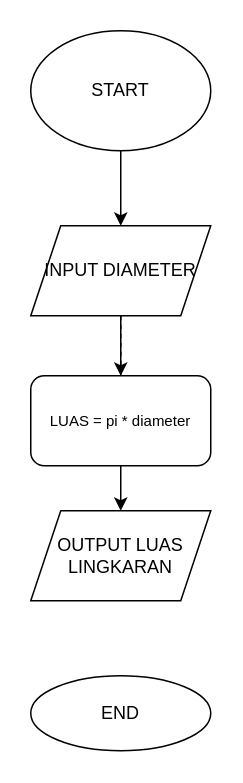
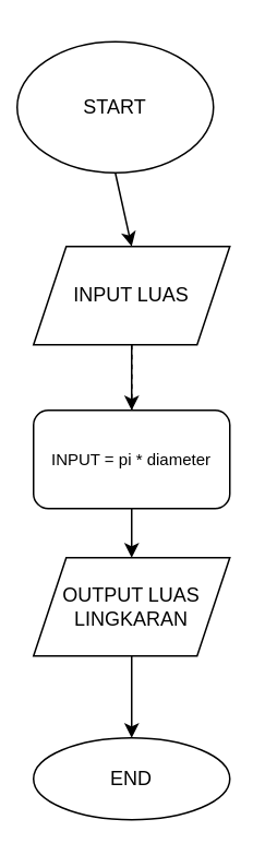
- <mxCell id="2" value="START" style="ellipse;whiteSpace=wrap;html=1;" vertex="1" parent="1"><mxGeometry x="20" y="20" width="120" height="80" as="geometry" /></mxCell>
+ <mxCell id="2" value="START" style="ellipse;whiteSpace=wrap;html=1;" vertex="1" parent="1"><mxGeometry x="10" y="25" width="120" height="80" as="geometry" /></mxCell>
- <mxCell id="5" value="INPUT DIAMETER" style="shape=parallelogram;perimeter=parallelogramPerimeter;whiteSpace=wrap;html=1;fixedSize=1;" vertex="1" parent="1"><mxGeometry x="20" y="150" width="120" height="60" as="geometry" /></mxCell>
+ <mxCell id="5" value="INPUT LUAS" style="shape=parallelogram;perimeter=parallelogramPerimeter;whiteSpace=wrap;html=1;fixedSize=1;" vertex="1" parent="1"><mxGeometry x="20" y="150" width="120" height="60" as="geometry" /></mxCell>
- <mxCell id="8" value="&lt;font style=&quot;font-size: 10px;&quot;&gt;LUAS = pi * diameter&lt;/font&gt;" style="rounded=1;whiteSpace=wrap;html=1;" vertex="1" parent="1"><mxGeometry x="20" y="250" width="120" height="60" as="geometry" /></mxCell>
+ <mxCell id="8" value="&lt;font style=&quot;font-size: 10px;&quot;&gt;INPUT = pi * diameter&lt;/font&gt;" style="rounded=1;whiteSpace=wrap;html=1;" vertex="1" parent="1"><mxGeometry x="20" y="250" width="120" height="60" as="geometry" /></mxCell>
+ <mxCell id="10" style="edgeStyle=orthogonalEdgeStyle;rounded=0;orthogonalLoop=1;jettySize=auto;html=1;exitX=0.5;exitY=1;exitDx=0;exitDy=0;entryX=0.5;entryY=0;entryDx=0;entryDy=0;" edge="1" parent="1" source="11" target="9"><mxGeometry relative="1" as="geometry" /></mxCell>
